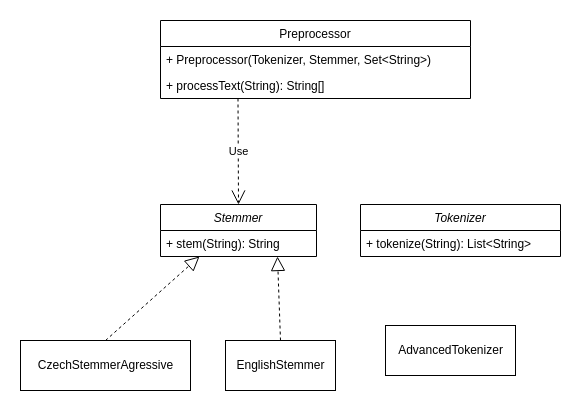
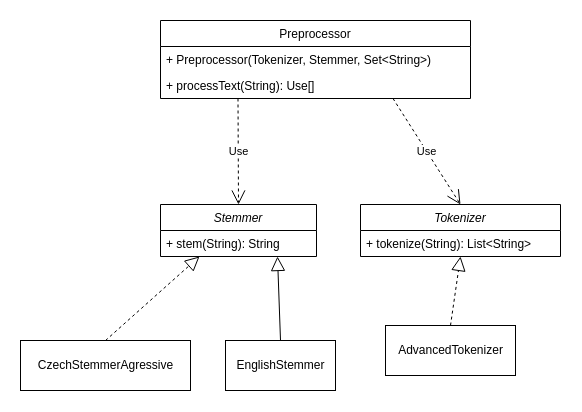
- <mxCell id="12" value="+ processText(String): String[]" style="text;strokeColor=none;fillColor=none;align=left;verticalAlign=top;spacingLeft=4;spacingRight=4;overflow=hidden;rotatable=0;points=[[0,0.5],[1,0.5]];portConstraint=eastwest;" vertex="1" parent="10"><mxGeometry y="52" width="310" height="26" as="geometry" /></mxCell>
+ <mxCell id="12" value="+ processText(String): Use[]" style="text;strokeColor=none;fillColor=none;align=left;verticalAlign=top;spacingLeft=4;spacingRight=4;overflow=hidden;rotatable=0;points=[[0,0.5],[1,0.5]];portConstraint=eastwest;" vertex="1" parent="10"><mxGeometry y="52" width="310" height="26" as="geometry" /></mxCell>
+ <mxCell id="9" value="Use" style="endArrow=open;endSize=12;dashed=1;html=1;exitX=0.75;exitY=1;exitDx=0;exitDy=0;entryX=0.5;entryY=0;entryDx=0;entryDy=0;" edge="1" parent="1" source="10" target="15"><mxGeometry width="160" relative="1" as="geometry"><mxPoint x="150" y="280" as="sourcePoint" /><mxPoint x="310" y="280" as="targetPoint" /></mxGeometry></mxCell>
+ <mxCell id="7" value="" style="endArrow=block;dashed=1;endFill=0;endSize=12;html=1;exitX=0.5;exitY=0;exitDx=0;exitDy=0;entryX=0.5;entryY=1;entryDx=0;entryDy=0;" edge="1" parent="1" source="2" target="15"><mxGeometry width="160" relative="1" as="geometry"><mxPoint x="150" y="280" as="sourcePoint" /><mxPoint x="310" y="280" as="targetPoint" /></mxGeometry></mxCell>
- <mxCell id="6" value="" style="endArrow=block;dashed=1;endFill=0;endSize=12;html=1;exitX=0.5;exitY=0;exitDx=0;exitDy=0;entryX=0.75;entryY=1;entryDx=0;entryDy=0;" edge="1" parent="1" source="4" target="13"><mxGeometry width="160" relative="1" as="geometry"><mxPoint x="20" y="510" as="sourcePoint" /><mxPoint x="220" y="250" as="targetPoint" /></mxGeometry></mxCell>
+ <mxCell id="6" value="" style="endArrow=block;dashed=0;endFill=0;endSize=12;html=1;exitX=0.5;exitY=0;exitDx=0;exitDy=0;entryX=0.75;entryY=1;entryDx=0;entryDy=0;" edge="1" parent="1" source="4" target="13"><mxGeometry width="160" relative="1" as="geometry"><mxPoint x="20" y="510" as="sourcePoint" /><mxPoint x="220" y="250" as="targetPoint" /></mxGeometry></mxCell>
